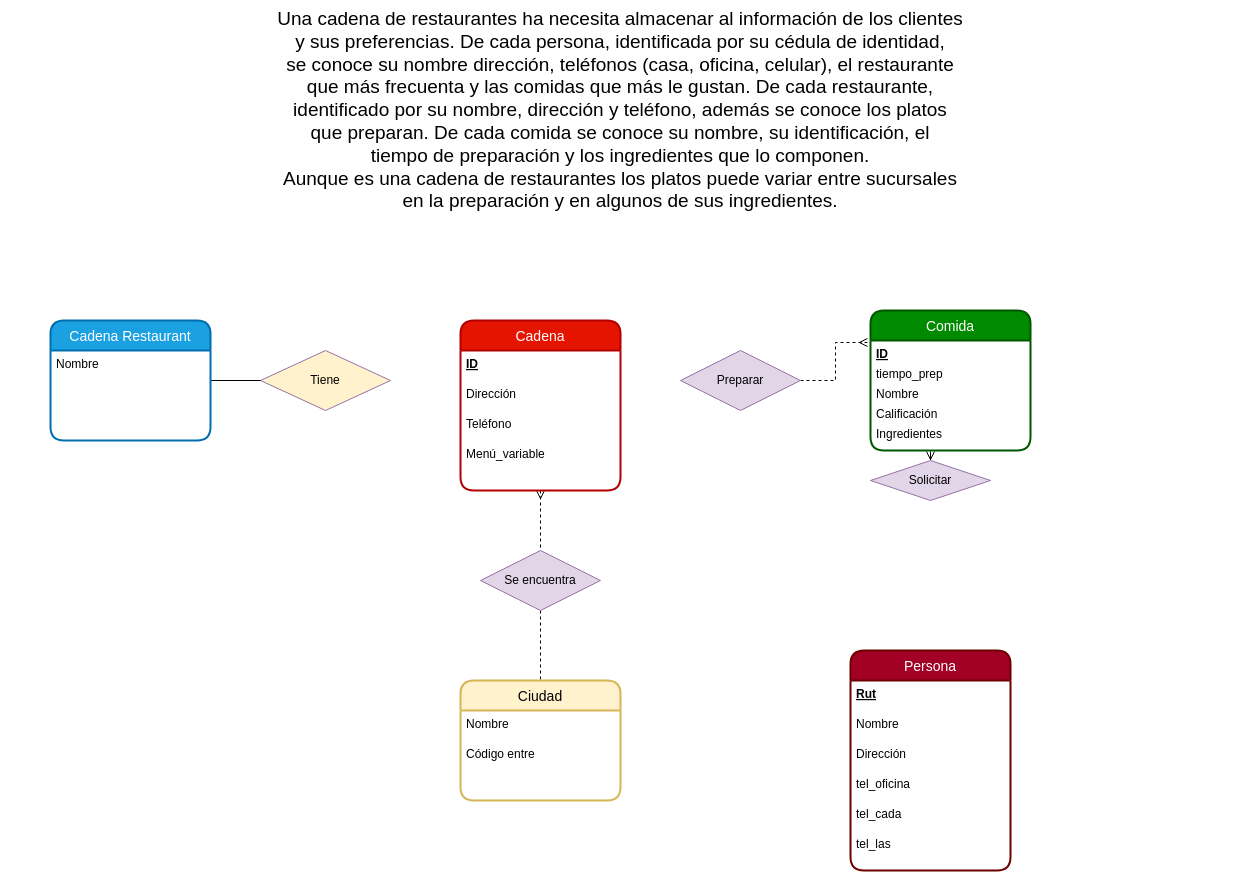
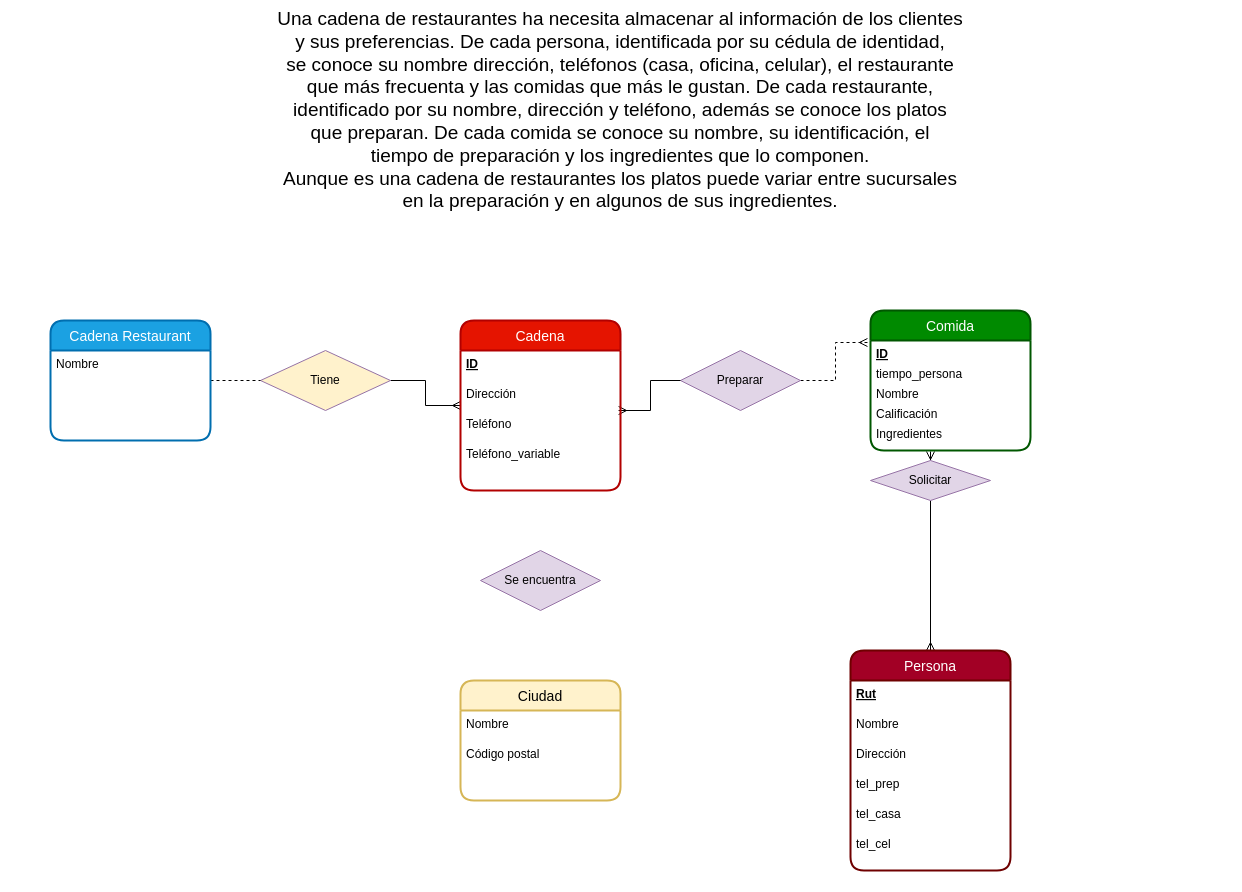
- <mxCell id="29" value="tiempo_prep" style="text;strokeColor=none;fillColor=none;spacingLeft=4;spacingRight=4;overflow=hidden;rotatable=0;points=[[0,0.5],[1,0.5]];portConstraint=eastwest;fontSize=12;" vertex="1" parent="27"><mxGeometry y="50" width="160" height="20" as="geometry" /></mxCell>
+ <mxCell id="29" value="tiempo_persona" style="text;strokeColor=none;fillColor=none;spacingLeft=4;spacingRight=4;overflow=hidden;rotatable=0;points=[[0,0.5],[1,0.5]];portConstraint=eastwest;fontSize=12;" vertex="1" parent="27"><mxGeometry y="50" width="160" height="20" as="geometry" /></mxCell>
- <mxCell id="11" style="edgeStyle=orthogonalEdgeStyle;rounded=0;orthogonalLoop=1;jettySize=auto;html=1;entryX=0;entryY=0.5;entryDx=0;entryDy=0;startArrow=none;startFill=0;endArrow=none;endFill=0;" edge="1" parent="1" source="25" target="10"><mxGeometry relative="1" as="geometry" /></mxCell>
+ <mxCell id="11" style="edgeStyle=orthogonalEdgeStyle;rounded=0;orthogonalLoop=1;jettySize=auto;html=1;entryX=0;entryY=0.5;entryDx=0;entryDy=0;startArrow=none;startFill=0;endArrow=none;endFill=0;dashed=1;" edge="1" parent="1" source="25" target="10"><mxGeometry relative="1" as="geometry" /></mxCell>
+ <mxCell id="7" style="edgeStyle=orthogonalEdgeStyle;rounded=0;orthogonalLoop=1;jettySize=auto;html=1;entryX=0;entryY=0.5;entryDx=0;entryDy=0;startArrow=none;startFill=0;endArrow=ERmany;endFill=0;exitX=1;exitY=0.5;exitDx=0;exitDy=0;" edge="1" parent="1" source="10" target="20"><mxGeometry relative="1" as="geometry" /></mxCell>
+ <mxCell id="9" style="edgeStyle=orthogonalEdgeStyle;rounded=0;orthogonalLoop=1;jettySize=auto;html=1;entryX=0;entryY=0.5;entryDx=0;entryDy=0;startArrow=ERmany;startFill=0;endArrow=none;endFill=0;exitX=0.988;exitY=0;exitDx=0;exitDy=0;exitPerimeter=0;" edge="1" parent="1" source="23" target="3"><mxGeometry relative="1" as="geometry"><Array as="points"><mxPoint x="650" y="410" /><mxPoint x="650" y="380" /></Array></mxGeometry></mxCell>
- <mxCell id="24" value="Menú_variable" style="text;strokeColor=none;fillColor=none;spacingLeft=4;spacingRight=4;overflow=hidden;rotatable=0;points=[[0,0.5],[1,0.5]];portConstraint=eastwest;fontSize=12;" vertex="1" parent="20"><mxGeometry y="120" width="160" height="50" as="geometry" /></mxCell>
+ <mxCell id="24" value="Teléfono_variable" style="text;strokeColor=none;fillColor=none;spacingLeft=4;spacingRight=4;overflow=hidden;rotatable=0;points=[[0,0.5],[1,0.5]];portConstraint=eastwest;fontSize=12;" vertex="1" parent="20"><mxGeometry y="120" width="160" height="50" as="geometry" /></mxCell>
- <mxCell id="19" style="edgeStyle=orthogonalEdgeStyle;rounded=0;orthogonalLoop=1;jettySize=auto;html=1;startArrow=ERmany;startFill=0;endArrow=none;endFill=0;dashed=1;entryX=0.5;entryY=0;entryDx=0;entryDy=0;" edge="1" parent="1" source="20" target="34"><mxGeometry relative="1" as="geometry"><mxPoint x="500" y="550" as="targetPoint" /></mxGeometry></mxCell>
+ <mxCell id="5" style="edgeStyle=orthogonalEdgeStyle;rounded=0;orthogonalLoop=1;jettySize=auto;html=1;entryX=0.5;entryY=0;entryDx=0;entryDy=0;endArrow=ERmany;endFill=0;" edge="1" parent="1" source="6" target="12"><mxGeometry relative="1" as="geometry" /></mxCell>
- <mxCell id="33" style="edgeStyle=orthogonalEdgeStyle;rounded=0;orthogonalLoop=1;jettySize=auto;html=1;entryX=0.5;entryY=0;entryDx=0;entryDy=0;dashed=1;startArrow=none;startFill=0;endArrow=none;endFill=0;" edge="1" parent="1" source="34" target="35"><mxGeometry relative="1" as="geometry" /></mxCell>
- <mxCell id="37" value="Código entre" style="text;strokeColor=none;fillColor=none;spacingLeft=4;spacingRight=4;overflow=hidden;rotatable=0;points=[[0,0.5],[1,0.5]];portConstraint=eastwest;fontSize=12;" vertex="1" parent="35"><mxGeometry y="60" width="160" height="60" as="geometry" /></mxCell>
+ <mxCell id="37" value="Código postal" style="text;strokeColor=none;fillColor=none;spacingLeft=4;spacingRight=4;overflow=hidden;rotatable=0;points=[[0,0.5],[1,0.5]];portConstraint=eastwest;fontSize=12;" vertex="1" parent="35"><mxGeometry y="60" width="160" height="60" as="geometry" /></mxCell>
- <mxCell id="16" value="tel_oficina" style="text;strokeColor=none;fillColor=none;spacingLeft=4;spacingRight=4;overflow=hidden;rotatable=0;points=[[0,0.5],[1,0.5]];portConstraint=eastwest;fontSize=12;" vertex="1" parent="12"><mxGeometry y="120" width="160" height="30" as="geometry" /></mxCell>
+ <mxCell id="16" value="tel_prep" style="text;strokeColor=none;fillColor=none;spacingLeft=4;spacingRight=4;overflow=hidden;rotatable=0;points=[[0,0.5],[1,0.5]];portConstraint=eastwest;fontSize=12;" vertex="1" parent="12"><mxGeometry y="120" width="160" height="30" as="geometry" /></mxCell>
- <mxCell id="17" value="tel_cada" style="text;strokeColor=none;fillColor=none;spacingLeft=4;spacingRight=4;overflow=hidden;rotatable=0;points=[[0,0.5],[1,0.5]];portConstraint=eastwest;fontSize=12;" vertex="1" parent="12"><mxGeometry y="150" width="160" height="30" as="geometry" /></mxCell>
+ <mxCell id="17" value="tel_casa" style="text;strokeColor=none;fillColor=none;spacingLeft=4;spacingRight=4;overflow=hidden;rotatable=0;points=[[0,0.5],[1,0.5]];portConstraint=eastwest;fontSize=12;" vertex="1" parent="12"><mxGeometry y="150" width="160" height="30" as="geometry" /></mxCell>
- <mxCell id="18" value="tel_las" style="text;strokeColor=none;fillColor=none;spacingLeft=4;spacingRight=4;overflow=hidden;rotatable=0;points=[[0,0.5],[1,0.5]];portConstraint=eastwest;fontSize=12;" vertex="1" parent="12"><mxGeometry y="180" width="160" height="40" as="geometry" /></mxCell>
+ <mxCell id="18" value="tel_cel" style="text;strokeColor=none;fillColor=none;spacingLeft=4;spacingRight=4;overflow=hidden;rotatable=0;points=[[0,0.5],[1,0.5]];portConstraint=eastwest;fontSize=12;" vertex="1" parent="12"><mxGeometry y="180" width="160" height="40" as="geometry" /></mxCell>
